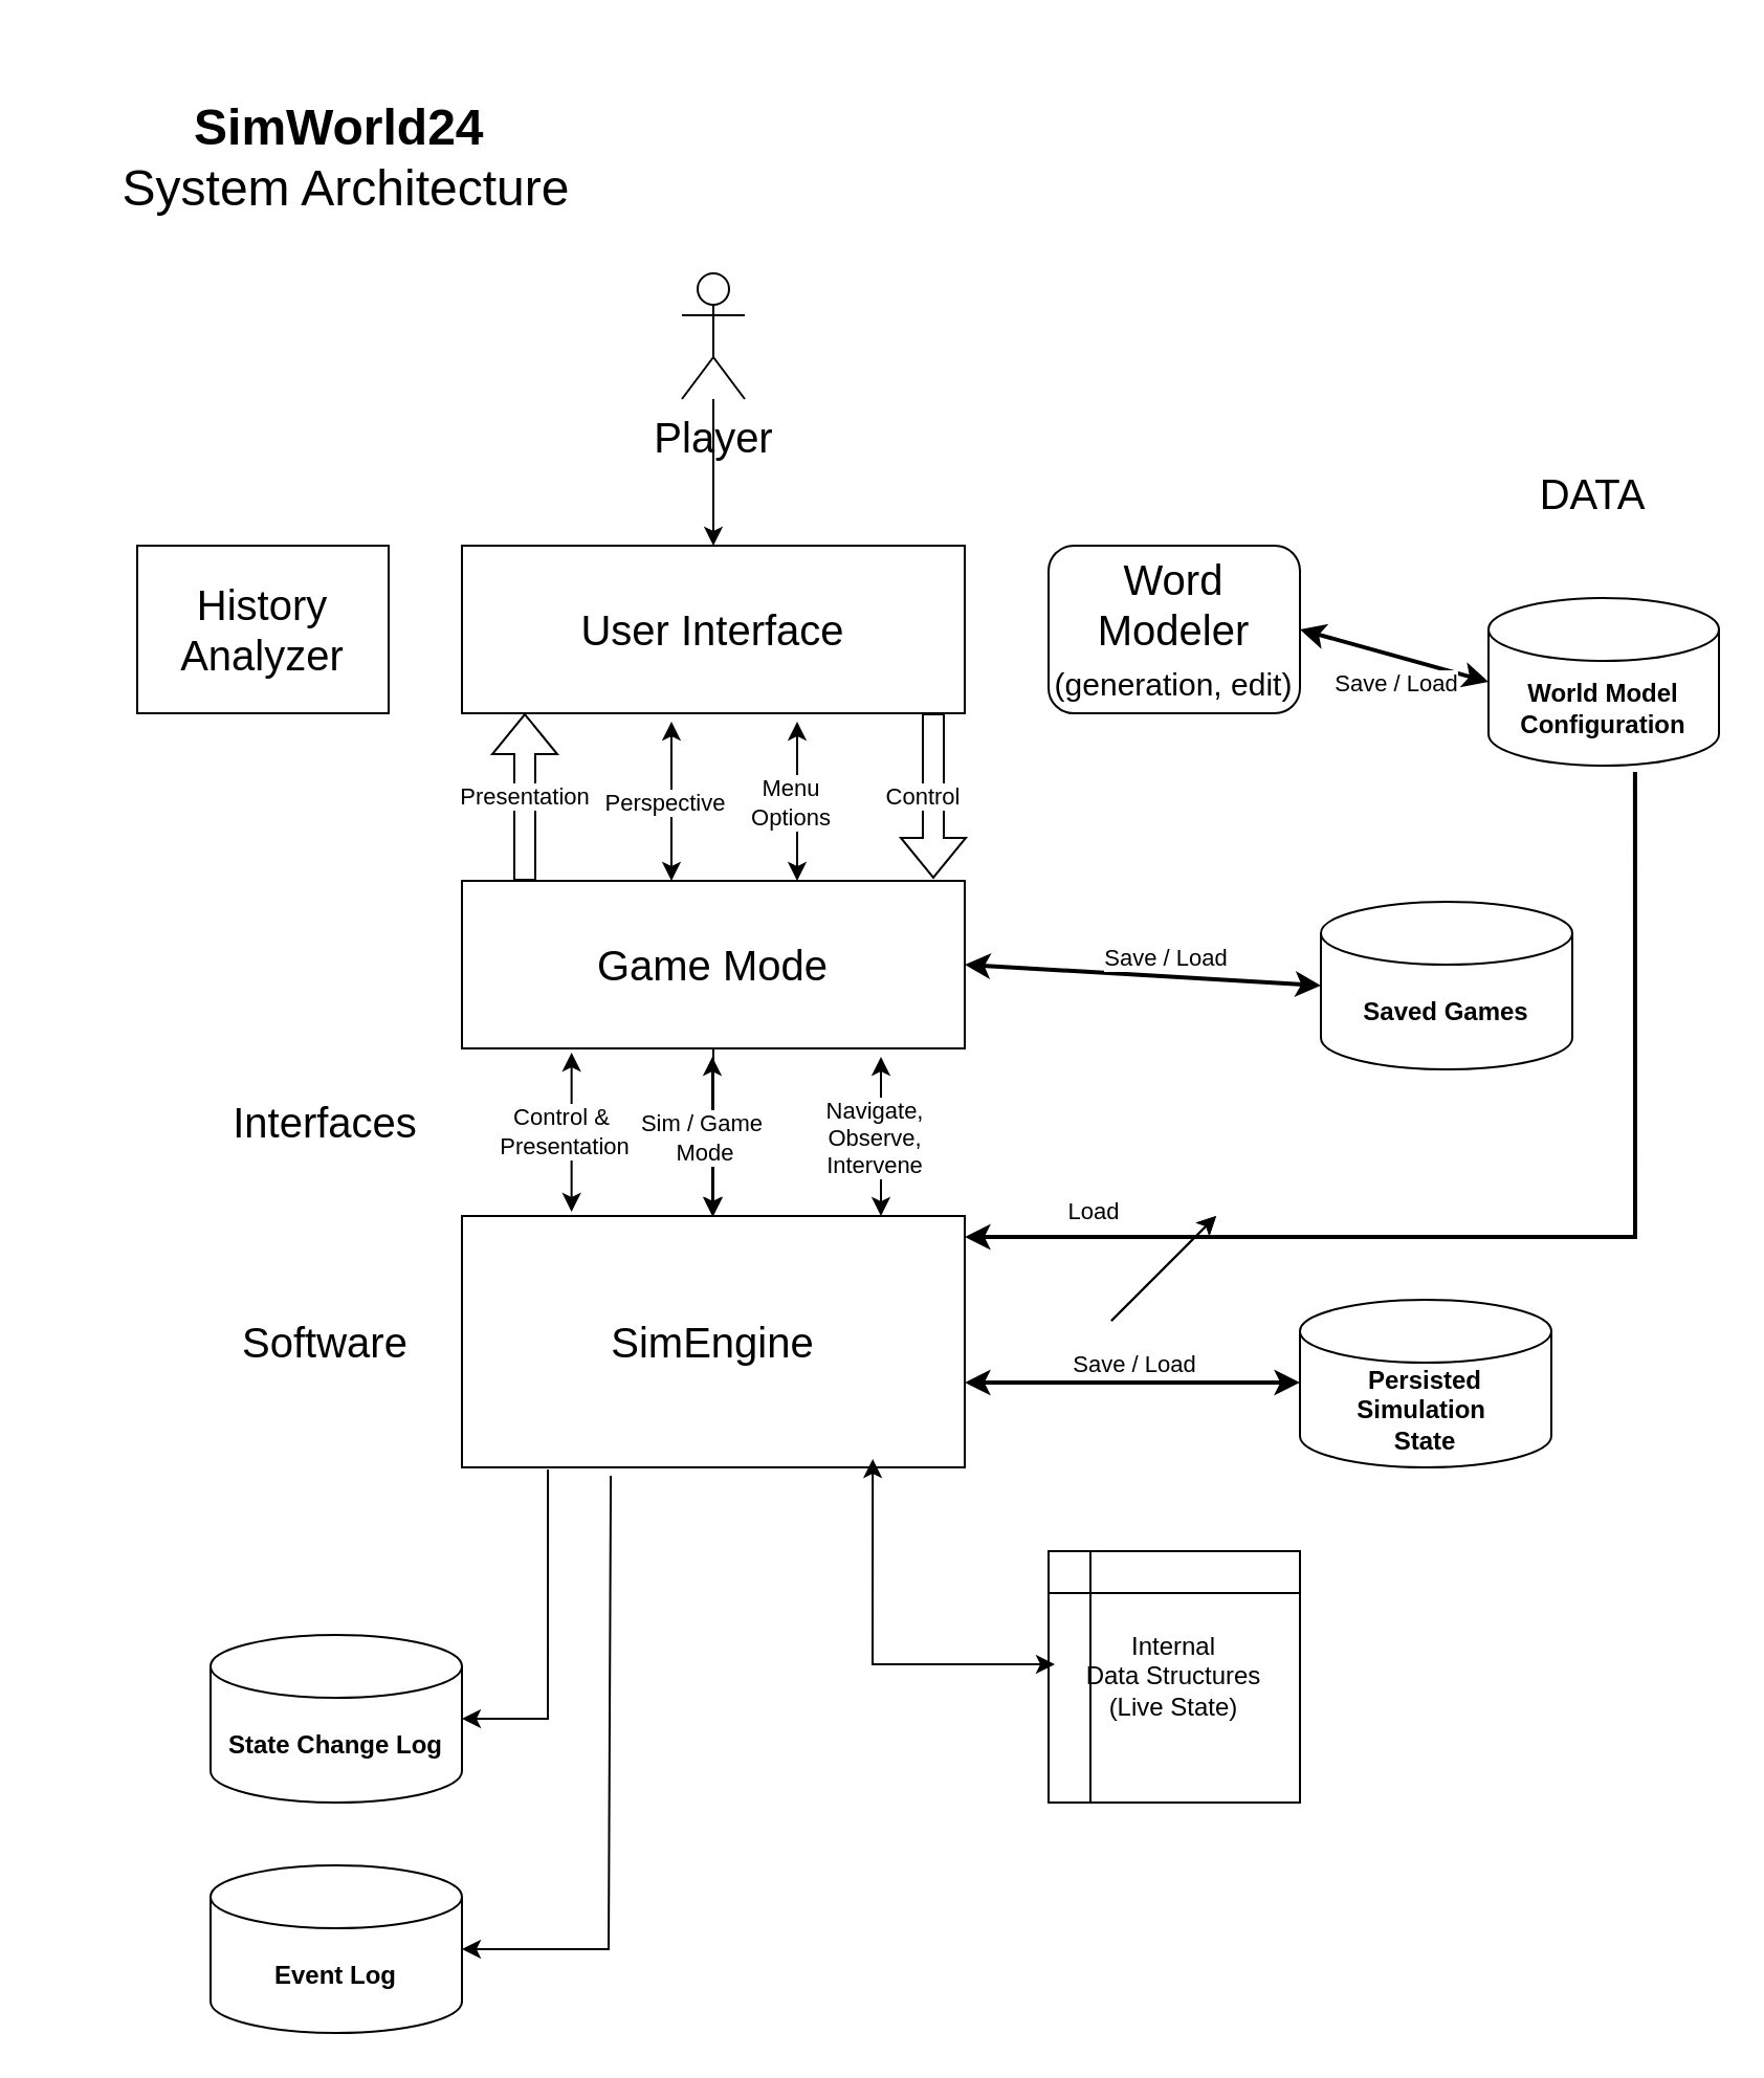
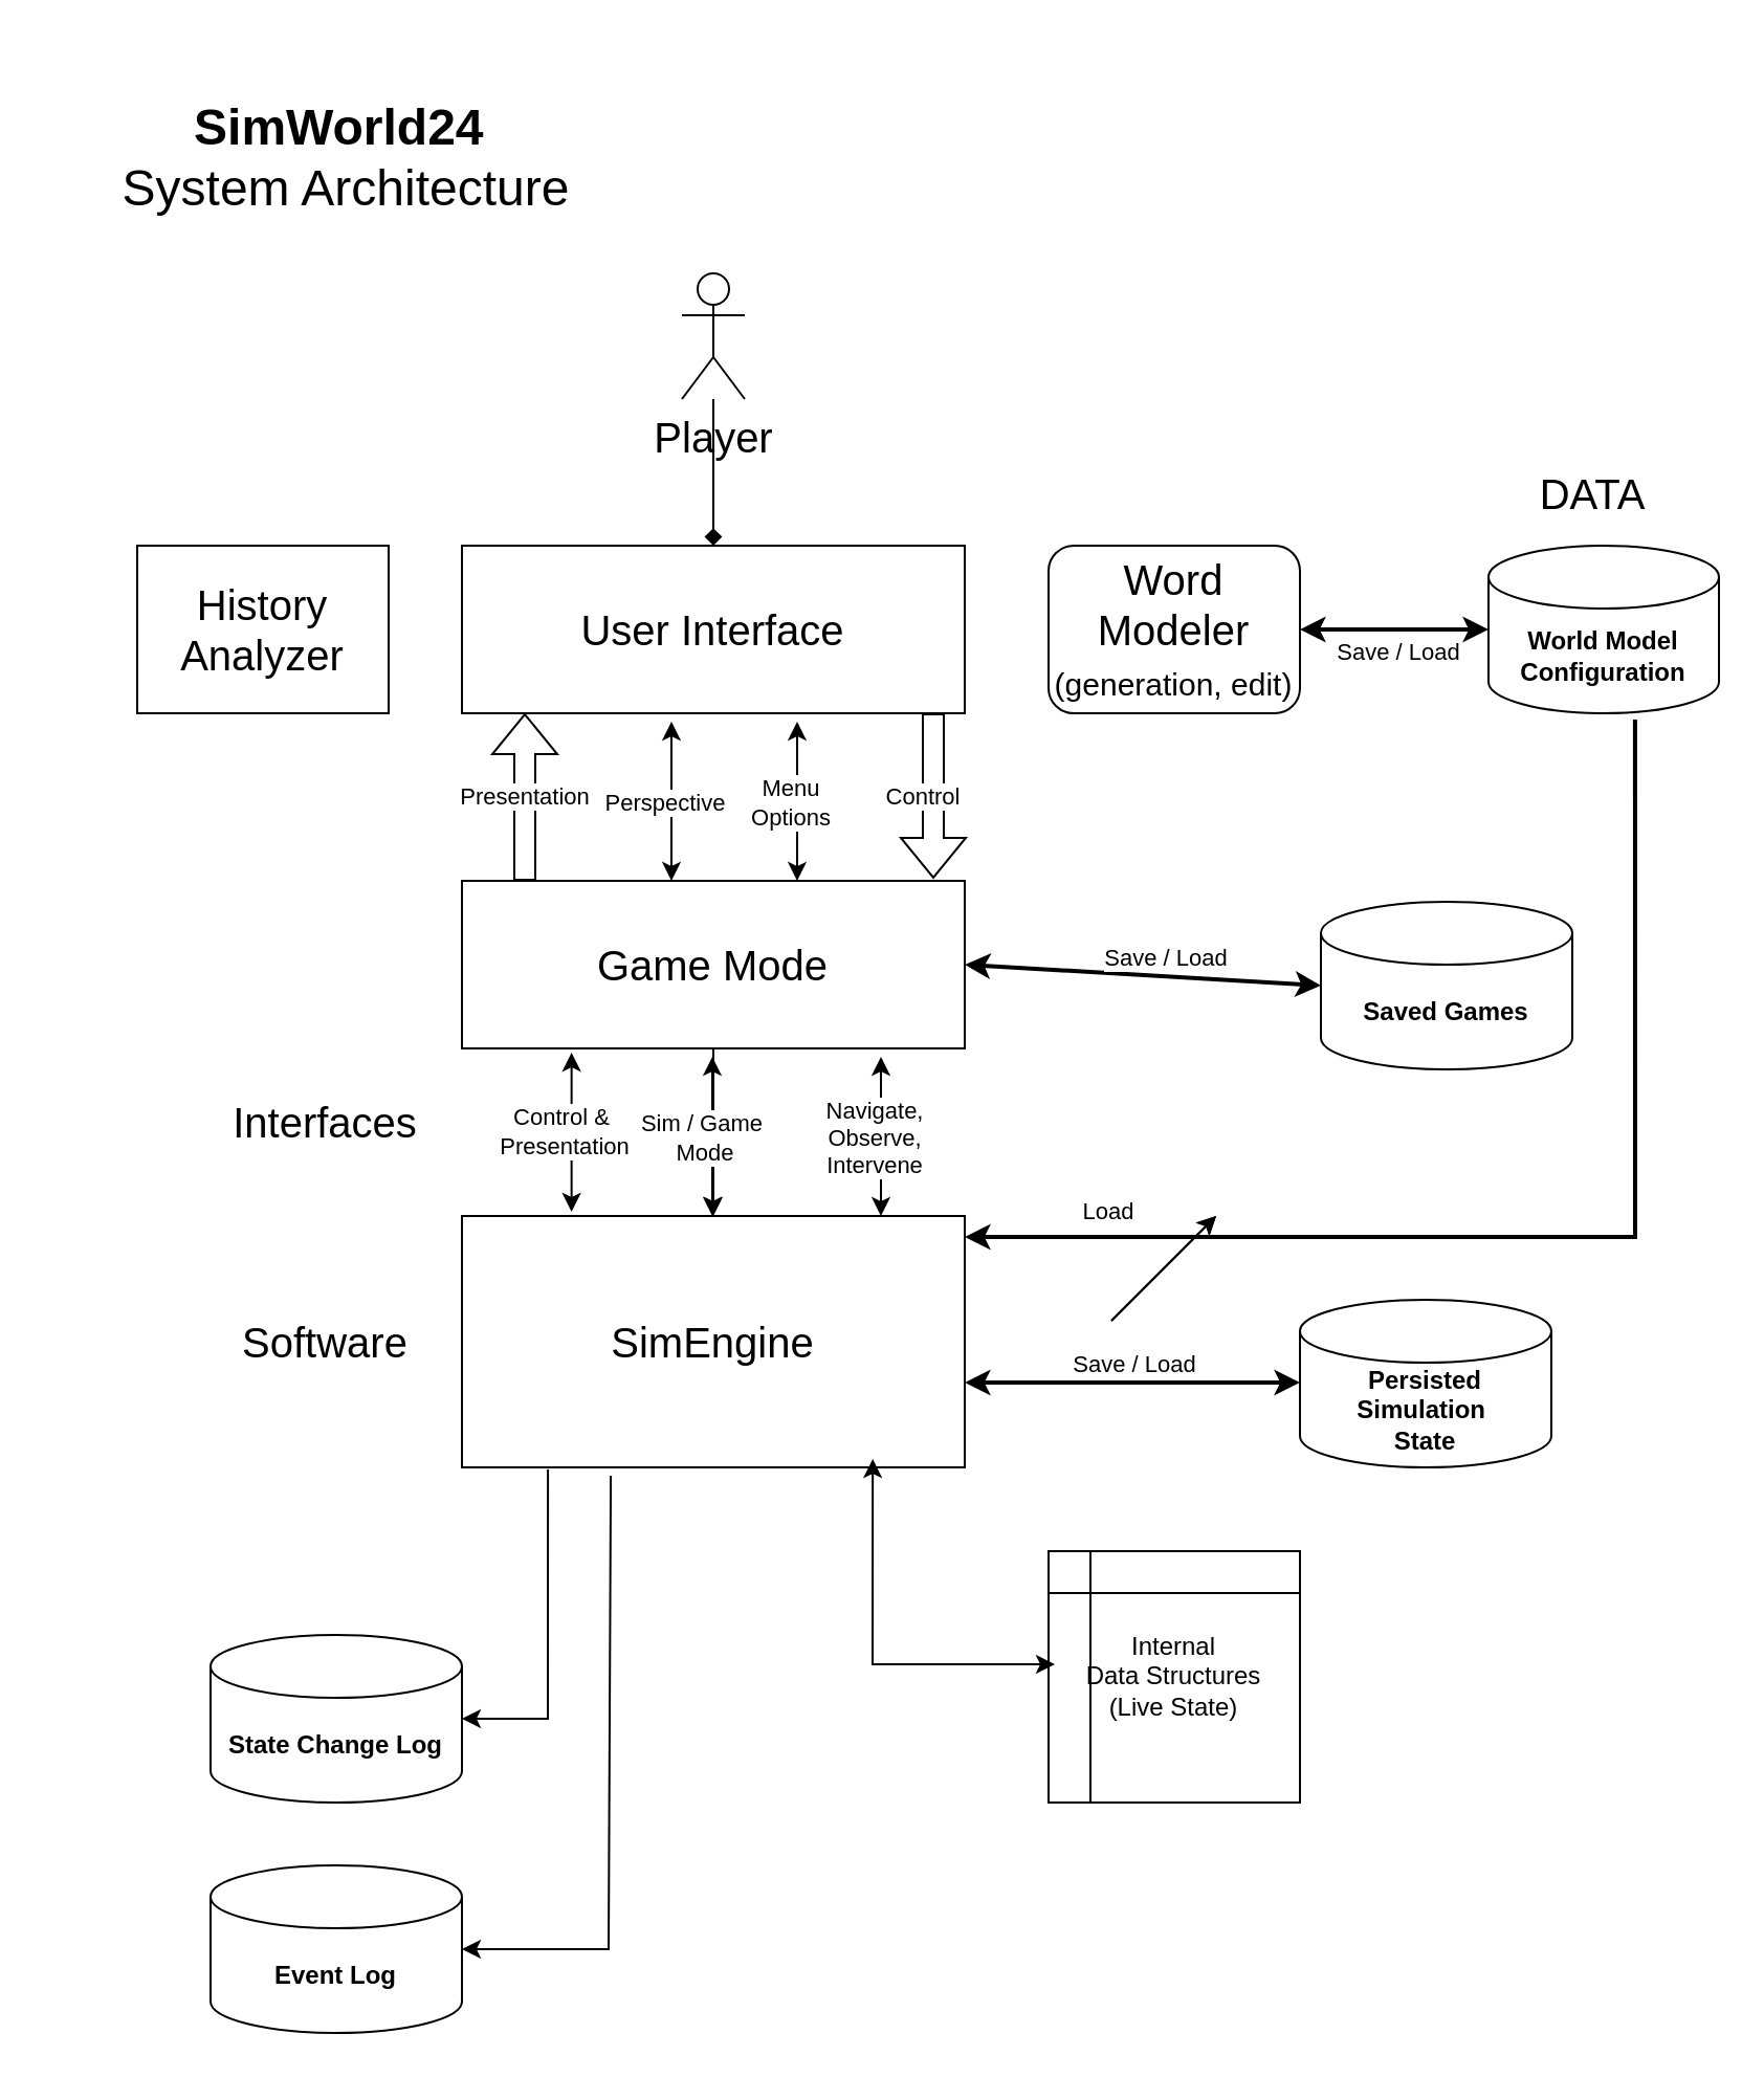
- <mxCell id="4" value="" style="edgeStyle=orthogonalEdgeStyle;rounded=0;orthogonalLoop=1;jettySize=auto;html=1;" edge="1" parent="1" source="5" target="15"><mxGeometry relative="1" as="geometry" /></mxCell>
+ <mxCell id="4" value="" style="edgeStyle=orthogonalEdgeStyle;rounded=0;orthogonalLoop=1;jettySize=auto;html=1;endArrow=diamond;" edge="1" parent="1" source="5" target="15"><mxGeometry relative="1" as="geometry" /></mxCell>
- <mxCell id="19" value="World Model Configuration" style="shape=cylinder3;whiteSpace=wrap;html=1;boundedLbl=1;backgroundOutline=1;size=15;fontStyle=1" vertex="1" parent="1"><mxGeometry x="710" y="285" width="110" height="80" as="geometry" /></mxCell>
+ <mxCell id="19" value="World Model Configuration" style="shape=cylinder3;whiteSpace=wrap;html=1;boundedLbl=1;backgroundOutline=1;size=15;fontStyle=1" vertex="1" parent="1"><mxGeometry x="710" y="260" width="110" height="80" as="geometry" /></mxCell>
